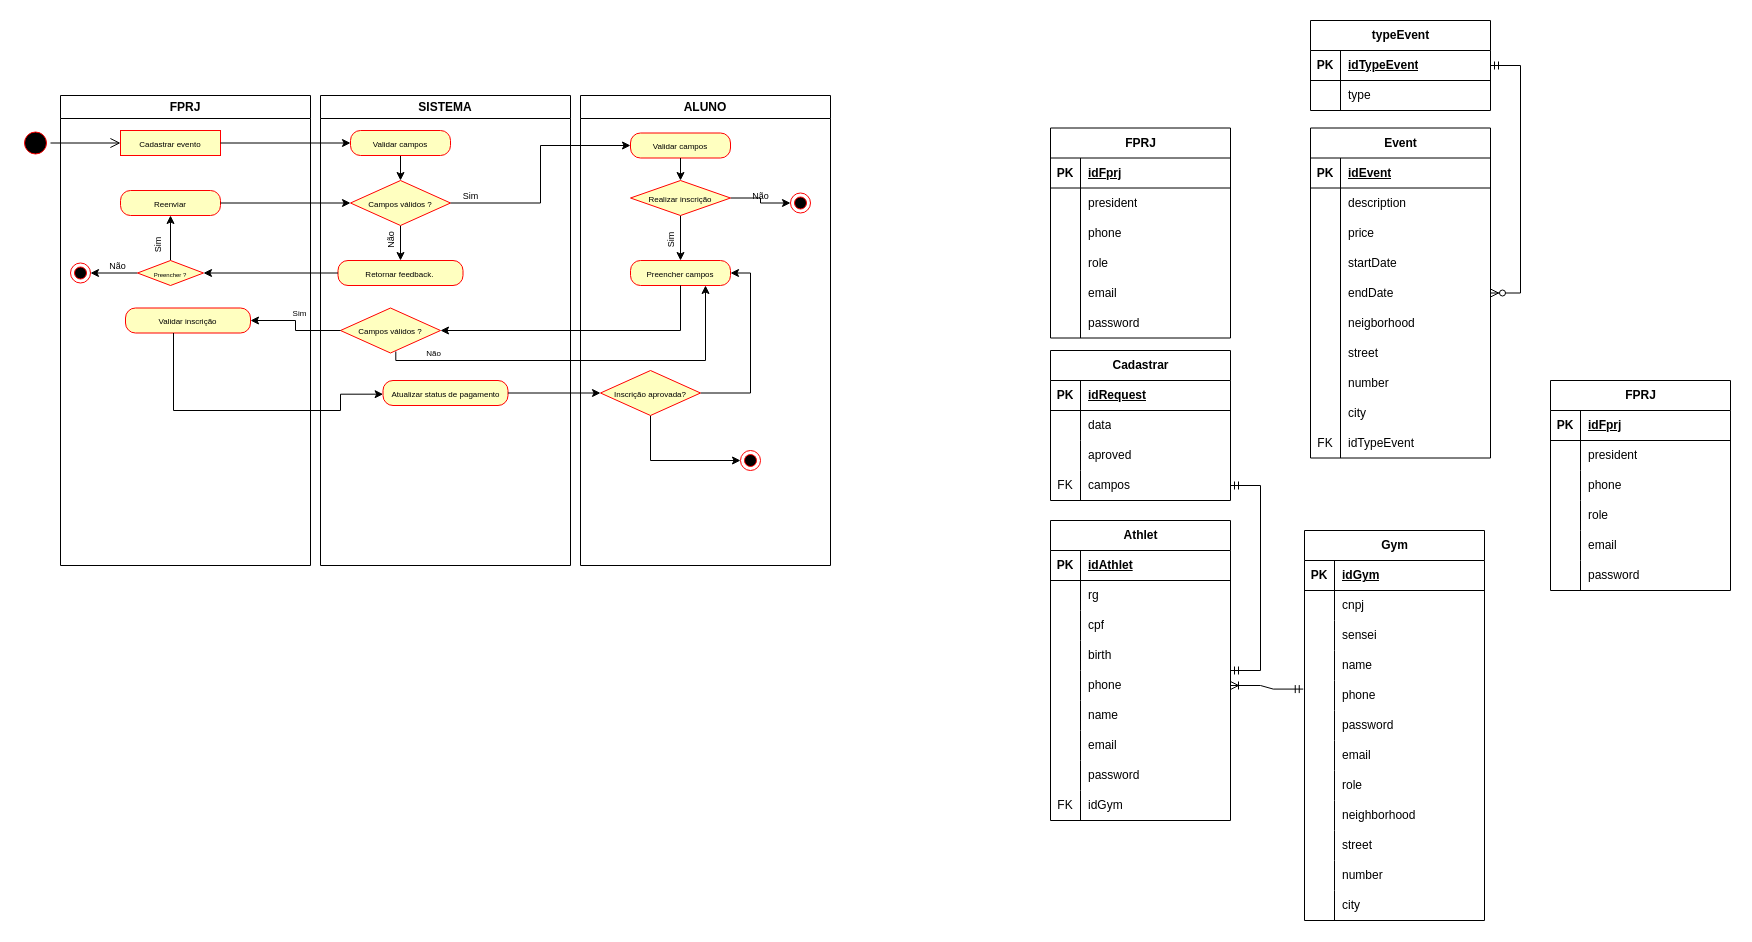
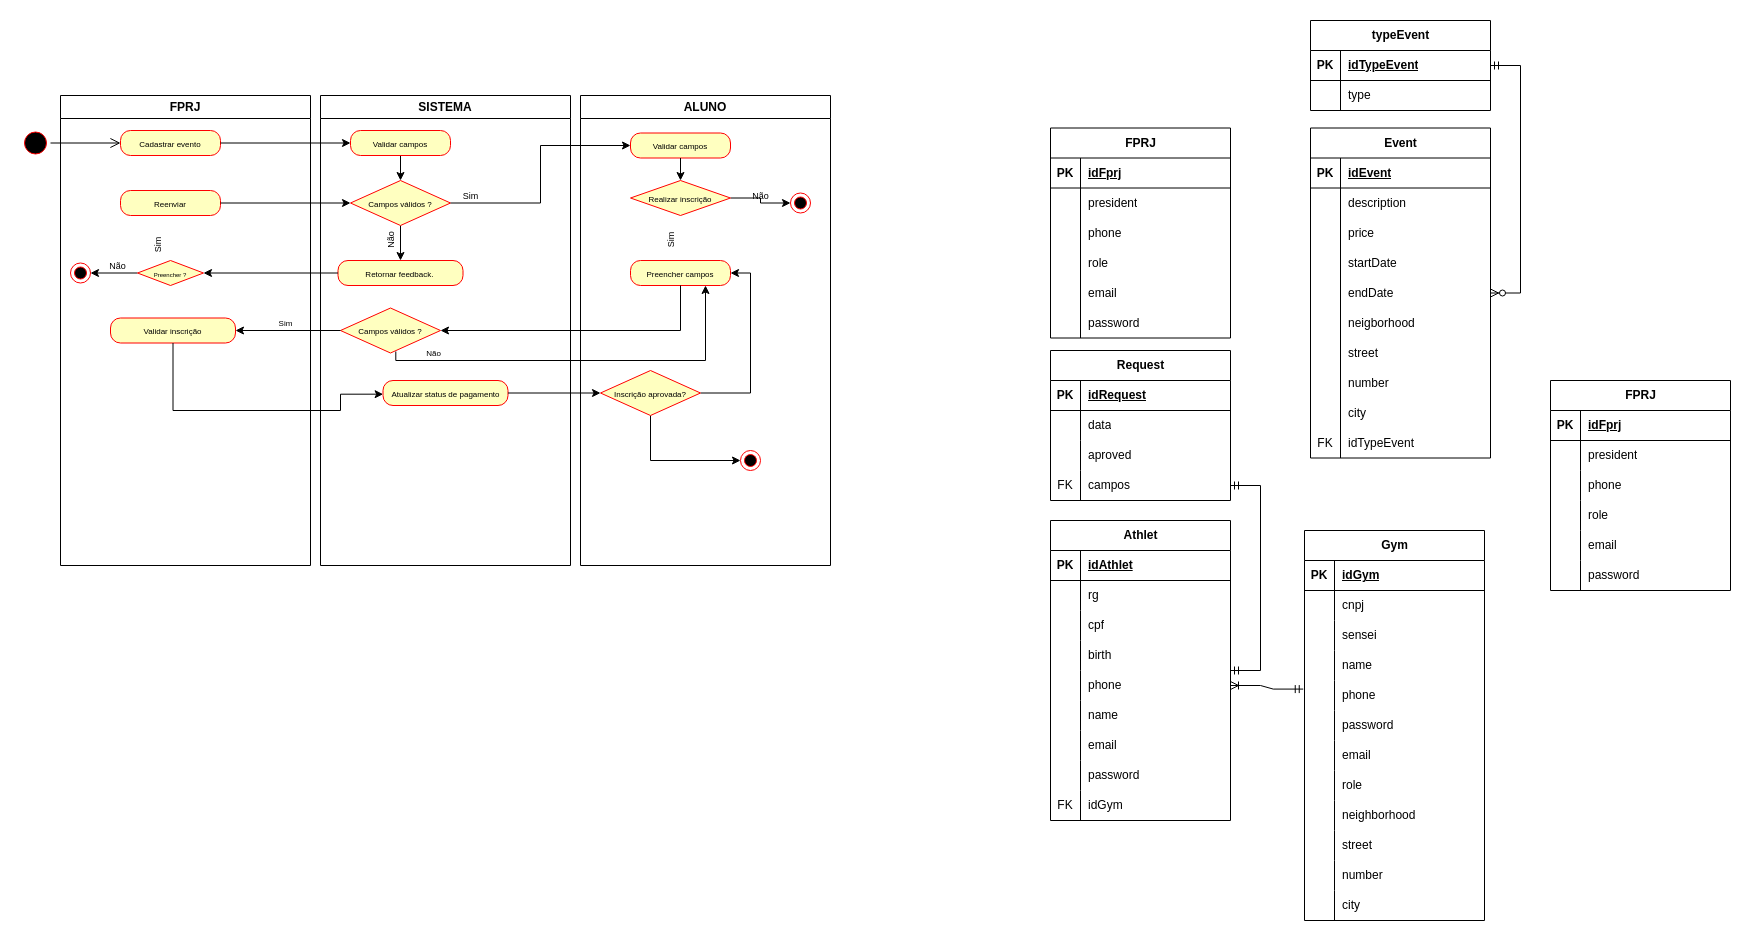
- <mxCell id="3" value="&lt;font style=&quot;font-size: 8px;&quot;&gt;Cadastrar evento&lt;/font&gt;" style="whiteSpace=wrap;html=1;arcSize=40;fontColor=#000000;fillColor=#ffffc0;strokeColor=#ff0000;rounded=0;" vertex="1" parent="2"><mxGeometry x="60" y="35" width="100" height="25" as="geometry" /></mxCell>
+ <mxCell id="3" value="&lt;font style=&quot;font-size: 8px;&quot;&gt;Cadastrar evento&lt;/font&gt;" style="rounded=1;whiteSpace=wrap;html=1;arcSize=40;fontColor=#000000;fillColor=#ffffc0;strokeColor=#ff0000;" vertex="1" parent="2"><mxGeometry x="60" y="35" width="100" height="25" as="geometry" /></mxCell>
- <mxCell id="24" style="edgeStyle=orthogonalEdgeStyle;rounded=0;orthogonalLoop=1;jettySize=auto;html=1;" edge="1" parent="22" source="26" target="28"><mxGeometry relative="1" as="geometry" /></mxCell>
- <mxCell id="5" value="" style="edgeStyle=orthogonalEdgeStyle;rounded=0;orthogonalLoop=1;jettySize=auto;html=1;" edge="1" parent="2" source="7" target="4"><mxGeometry relative="1" as="geometry" /></mxCell>
- <mxCell id="11" value="&lt;font style=&quot;font-size: 8px;&quot;&gt;Validar inscrição&lt;/font&gt;" style="rounded=1;whiteSpace=wrap;html=1;arcSize=40;fontColor=#000000;fillColor=#ffffc0;strokeColor=#ff0000;" vertex="1" parent="2"><mxGeometry x="65" y="212.5" width="125" height="25" as="geometry" /></mxCell>
+ <mxCell id="11" value="&lt;font style=&quot;font-size: 8px;&quot;&gt;Validar inscrição&lt;/font&gt;" style="rounded=1;whiteSpace=wrap;html=1;arcSize=40;fontColor=#000000;fillColor=#ffffc0;strokeColor=#ff0000;" vertex="1" parent="2"><mxGeometry x="50" y="222.5" width="125" height="25" as="geometry" /></mxCell>
- <mxCell id="68" value="Cadastrar" style="shape=table;startSize=30;container=1;collapsible=1;childLayout=tableLayout;fixedRows=1;rowLines=0;fontStyle=1;align=center;resizeLast=1;html=1;" vertex="1" parent="1"><mxGeometry x="1050" y="350" width="180" height="150" as="geometry" /></mxCell>
+ <mxCell id="68" value="Request" style="shape=table;startSize=30;container=1;collapsible=1;childLayout=tableLayout;fixedRows=1;rowLines=0;fontStyle=1;align=center;resizeLast=1;html=1;" vertex="1" parent="1"><mxGeometry x="1050" y="350" width="180" height="150" as="geometry" /></mxCell>
